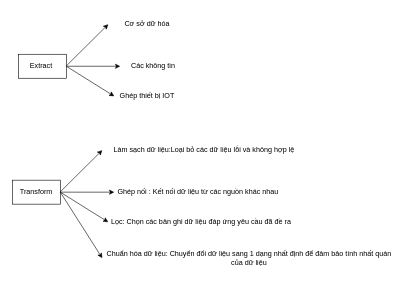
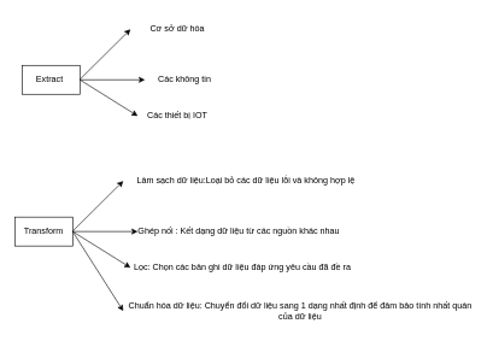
- <mxCell id="9" value="Ghép thiết bị IOT" style="text;html=1;align=center;verticalAlign=middle;whiteSpace=wrap;rounded=0;" vertex="1" parent="1"><mxGeometry x="190" y="140" width="110" height="40" as="geometry" /></mxCell>
+ <mxCell id="9" value="Các thiết bị IOT" style="text;html=1;align=center;verticalAlign=middle;whiteSpace=wrap;rounded=0;" vertex="1" parent="1"><mxGeometry x="190" y="140" width="110" height="40" as="geometry" /></mxCell>
- <mxCell id="15" value="Ghép nối : Kết nối dữ liệu từ các nguồn khác nhau" style="text;html=1;align=center;verticalAlign=middle;whiteSpace=wrap;rounded=0;" vertex="1" parent="1"><mxGeometry x="150" y="300" width="360" height="40" as="geometry" /></mxCell>
+ <mxCell id="15" value="Ghép nối : Kết dạng dữ liệu từ các nguồn khác nhau" style="text;html=1;align=center;verticalAlign=middle;whiteSpace=wrap;rounded=0;" vertex="1" parent="1"><mxGeometry x="150" y="300" width="360" height="40" as="geometry" /></mxCell>
